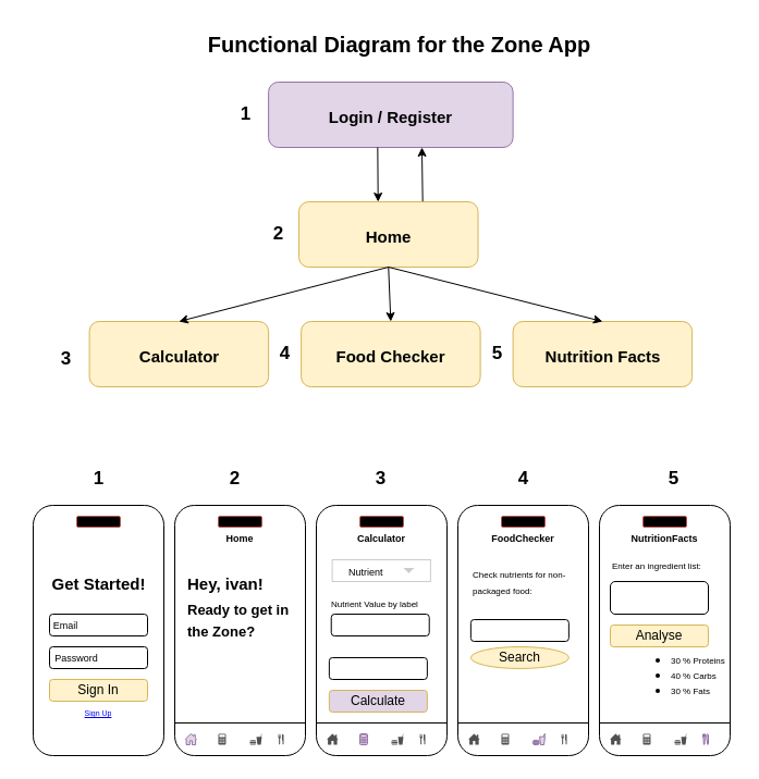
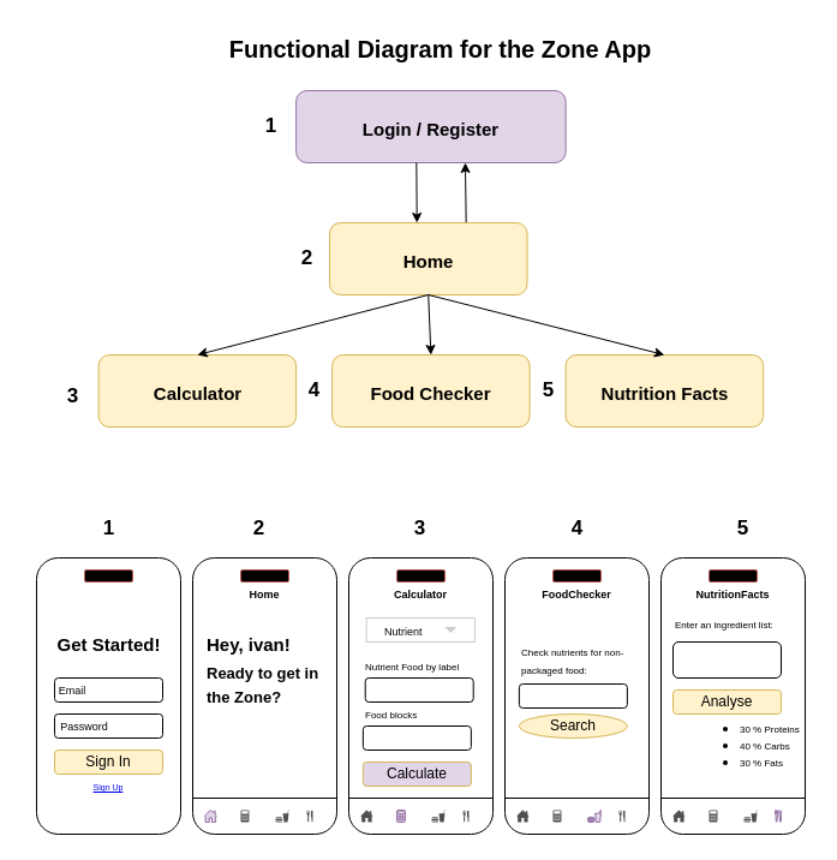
- <mxCell id="54" value="&lt;font style=&quot;font-size: 8px;&quot;&gt;Check nutrients for non-packaged food:&lt;/font&gt;" style="text;html=1;strokeColor=none;fillColor=none;align=left;verticalAlign=middle;whiteSpace=wrap;overflow=hidden;fontStyle=0" vertex="1" parent="1"><mxGeometry x="431.86" y="514" width="96.27" height="40" as="geometry" /></mxCell>
+ <mxCell id="54" value="&lt;font style=&quot;font-size: 8px;&quot;&gt;Check nutrients for non-packaged food:&lt;/font&gt;" style="text;html=1;strokeColor=none;fillColor=none;align=left;verticalAlign=middle;whiteSpace=wrap;overflow=hidden;fontStyle=0" vertex="1" parent="1"><mxGeometry x="431.86" y="529" width="96.27" height="40" as="geometry" /></mxCell>
- <mxCell id="50" value="&lt;font style=&quot;font-size: 8px;&quot;&gt;Nutrient Value by label&lt;/font&gt;" style="text;html=1;strokeColor=none;fillColor=none;align=left;verticalAlign=middle;whiteSpace=wrap;overflow=hidden;fontStyle=0" vertex="1" parent="1"><mxGeometry x="301.86" y="544" width="96.27" height="20" as="geometry" /></mxCell>
+ <mxCell id="50" value="&lt;font style=&quot;font-size: 8px;&quot;&gt;Nutrient Food by label&lt;/font&gt;" style="text;html=1;strokeColor=none;fillColor=none;align=left;verticalAlign=middle;whiteSpace=wrap;overflow=hidden;fontStyle=0" vertex="1" parent="1"><mxGeometry x="301.86" y="544" width="96.27" height="20" as="geometry" /></mxCell>
+ <mxCell id="51" value="&lt;font style=&quot;font-size: 8px;&quot;&gt;Food blocks&lt;/font&gt;" style="text;html=1;strokeColor=none;fillColor=none;align=left;verticalAlign=middle;whiteSpace=wrap;overflow=hidden;" vertex="1" parent="1"><mxGeometry x="301.86" y="584" width="96.27" height="20" as="geometry" /></mxCell>
